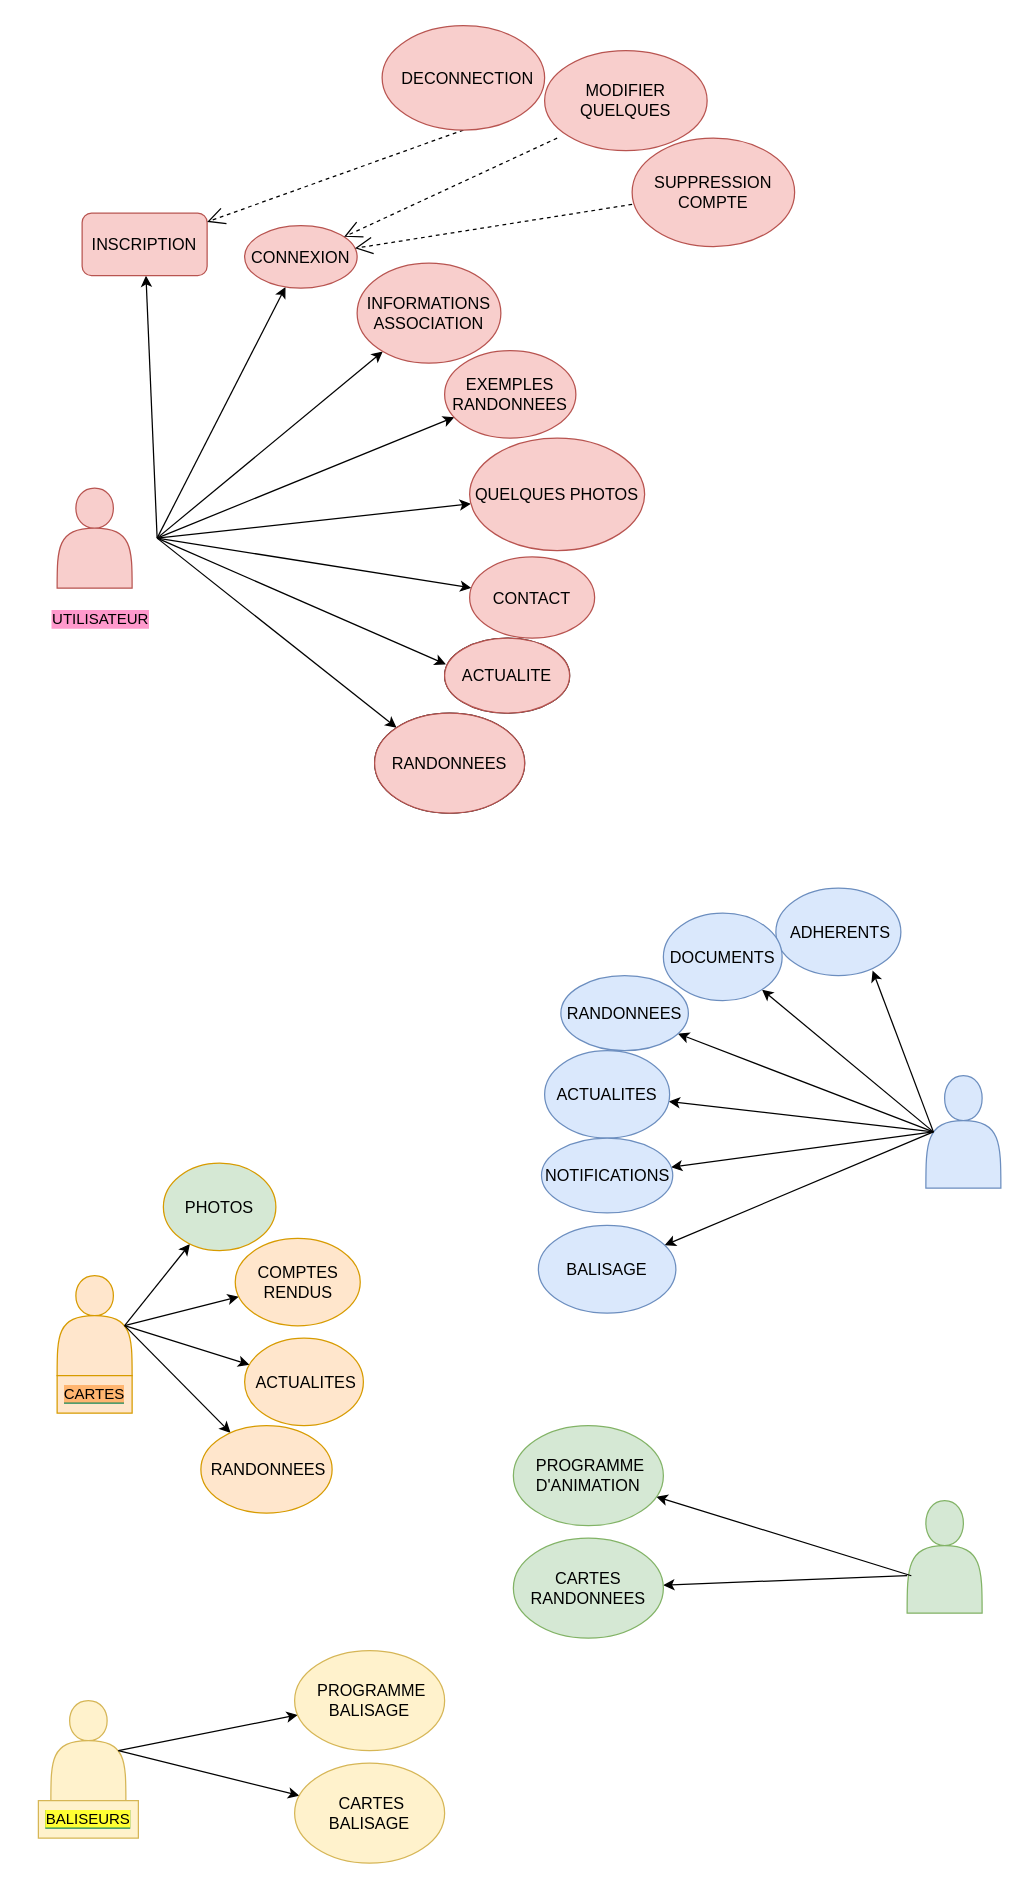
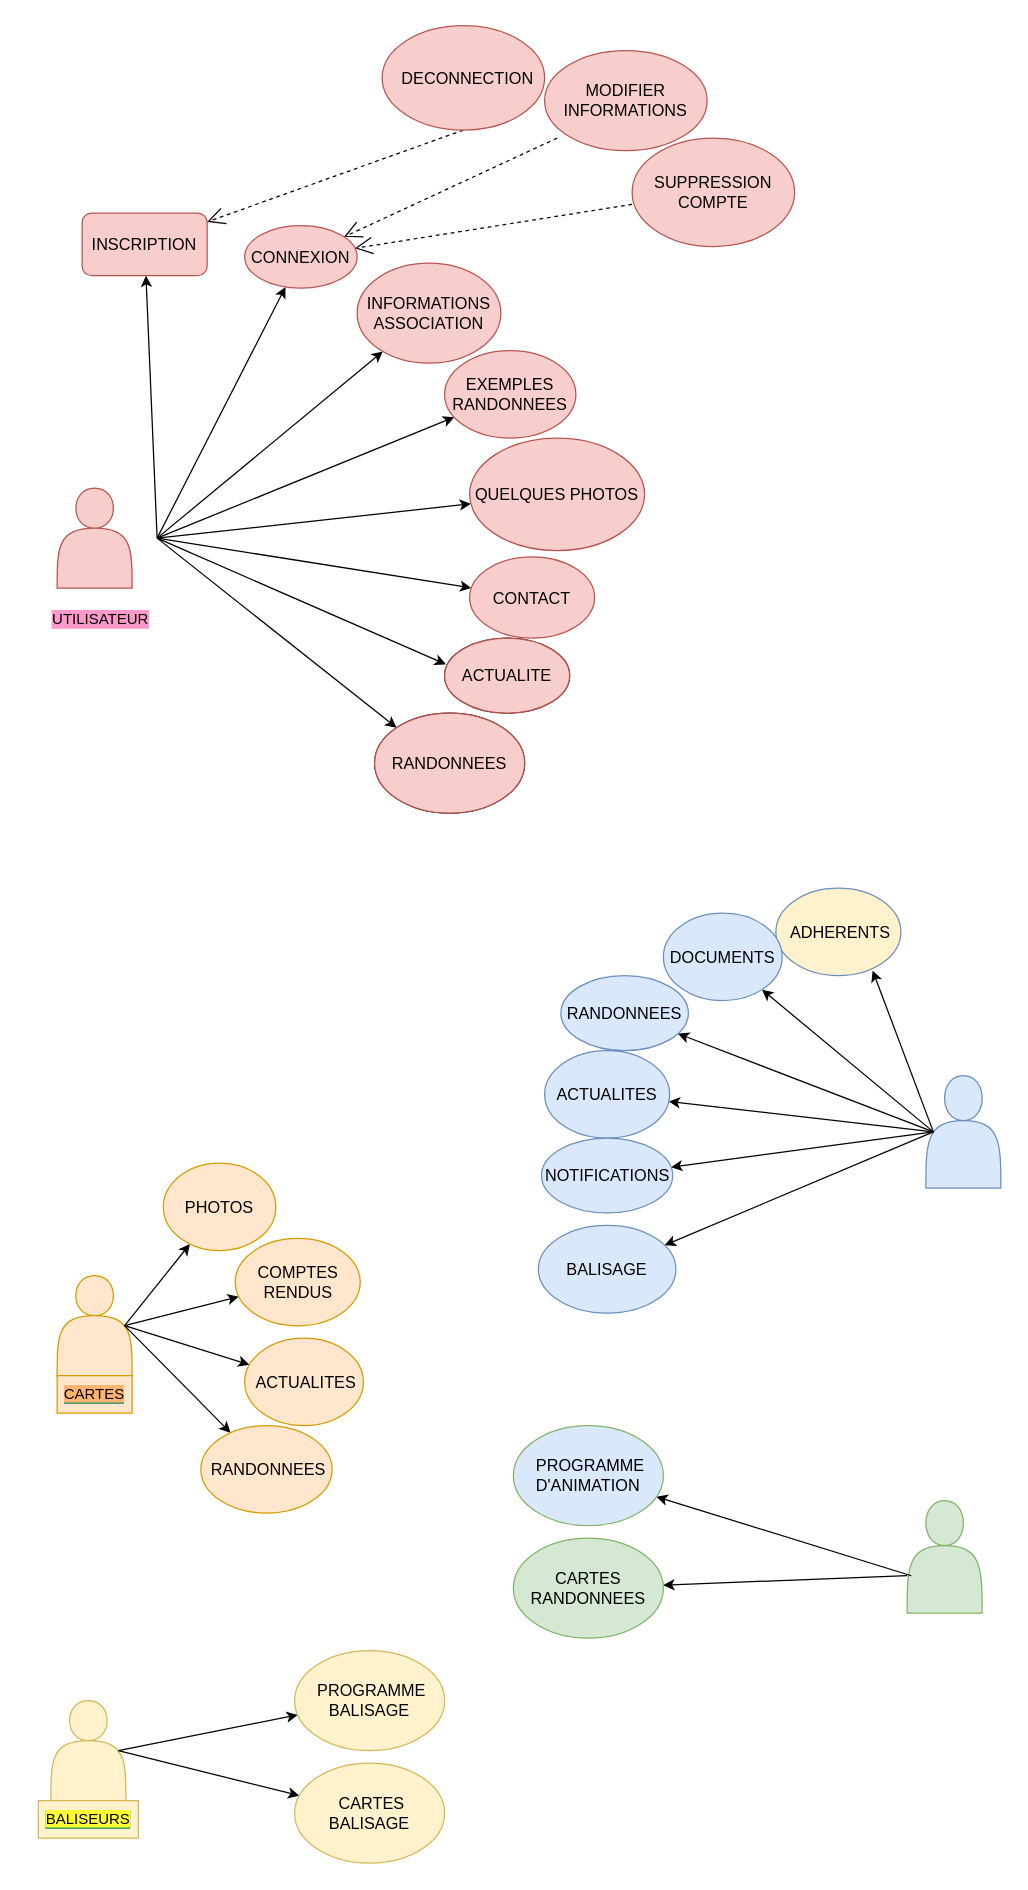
- <mxCell id="17" value="&lt;font style=&quot;font-size: 13px;&quot;&gt;MODIFIER QUELQUES&lt;/font&gt;" style="ellipse;whiteSpace=wrap;html=1;fillColor=#f8cecc;strokeColor=#b85450;fontSize=13;" parent="1" vertex="1"><mxGeometry x="435" y="40" width="130" height="80" as="geometry" /></mxCell>
+ <mxCell id="17" value="&lt;font style=&quot;font-size: 13px;&quot;&gt;MODIFIER INFORMATIONS&lt;/font&gt;" style="ellipse;whiteSpace=wrap;html=1;fillColor=#f8cecc;strokeColor=#b85450;fontSize=13;" parent="1" vertex="1"><mxGeometry x="435" y="40" width="130" height="80" as="geometry" /></mxCell>
- <mxCell id="43" value="&lt;span style=&quot;font-size: 13px;&quot;&gt;&lt;font color=&quot;#000000&quot; style=&quot;font-size: 13px;&quot;&gt;&amp;nbsp;ADHERENTS&lt;/font&gt;&lt;/span&gt;" style="ellipse;whiteSpace=wrap;html=1;labelBackgroundColor=none;fontSize=13;fillColor=#dae8fc;strokeColor=#6c8ebf;" parent="1" vertex="1"><mxGeometry x="620" y="710" width="100" height="70" as="geometry" /></mxCell>
+ <mxCell id="43" value="&lt;span style=&quot;font-size: 13px;&quot;&gt;&lt;font color=&quot;#000000&quot; style=&quot;font-size: 13px;&quot;&gt;&amp;nbsp;ADHERENTS&lt;/font&gt;&lt;/span&gt;" style="ellipse;whiteSpace=wrap;html=1;labelBackgroundColor=none;fontSize=13;fillColor=#fff2cc;strokeColor=#6c8ebf;" parent="1" vertex="1"><mxGeometry x="620" y="710" width="100" height="70" as="geometry" /></mxCell>
- <mxCell id="53" value="PHOTOS" style="ellipse;whiteSpace=wrap;html=1;labelBackgroundColor=none;fontSize=13;fillColor=#d5e8d4;strokeColor=#d79b00;" parent="1" vertex="1"><mxGeometry x="130" y="930" width="90" height="70" as="geometry" /></mxCell>
+ <mxCell id="53" value="PHOTOS" style="ellipse;whiteSpace=wrap;html=1;labelBackgroundColor=none;fontSize=13;fillColor=#ffe6cc;strokeColor=#d79b00;" parent="1" vertex="1"><mxGeometry x="130" y="930" width="90" height="70" as="geometry" /></mxCell>
- <mxCell id="52" value="&amp;nbsp;PROGRAMME D'ANIMATION" style="ellipse;whiteSpace=wrap;html=1;labelBackgroundColor=none;fontSize=13;fillColor=#d5e8d4;strokeColor=#82b366;" parent="1" vertex="1"><mxGeometry x="410" y="1140" width="120" height="80" as="geometry" /></mxCell>
+ <mxCell id="52" value="&amp;nbsp;PROGRAMME D'ANIMATION" style="ellipse;whiteSpace=wrap;html=1;labelBackgroundColor=none;fontSize=13;fillColor=#dae8fc;strokeColor=#82b366;" parent="1" vertex="1"><mxGeometry x="410" y="1140" width="120" height="80" as="geometry" /></mxCell>
